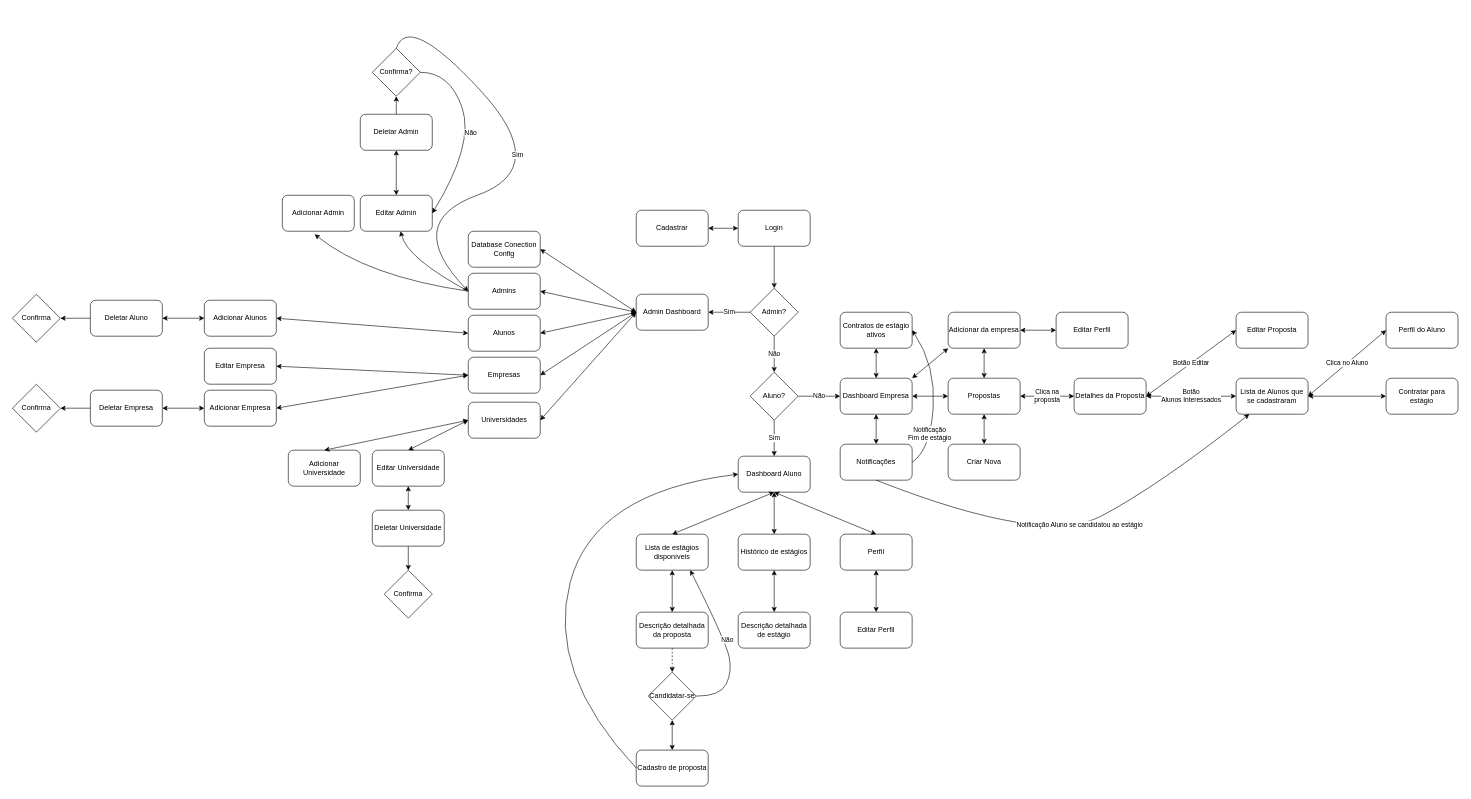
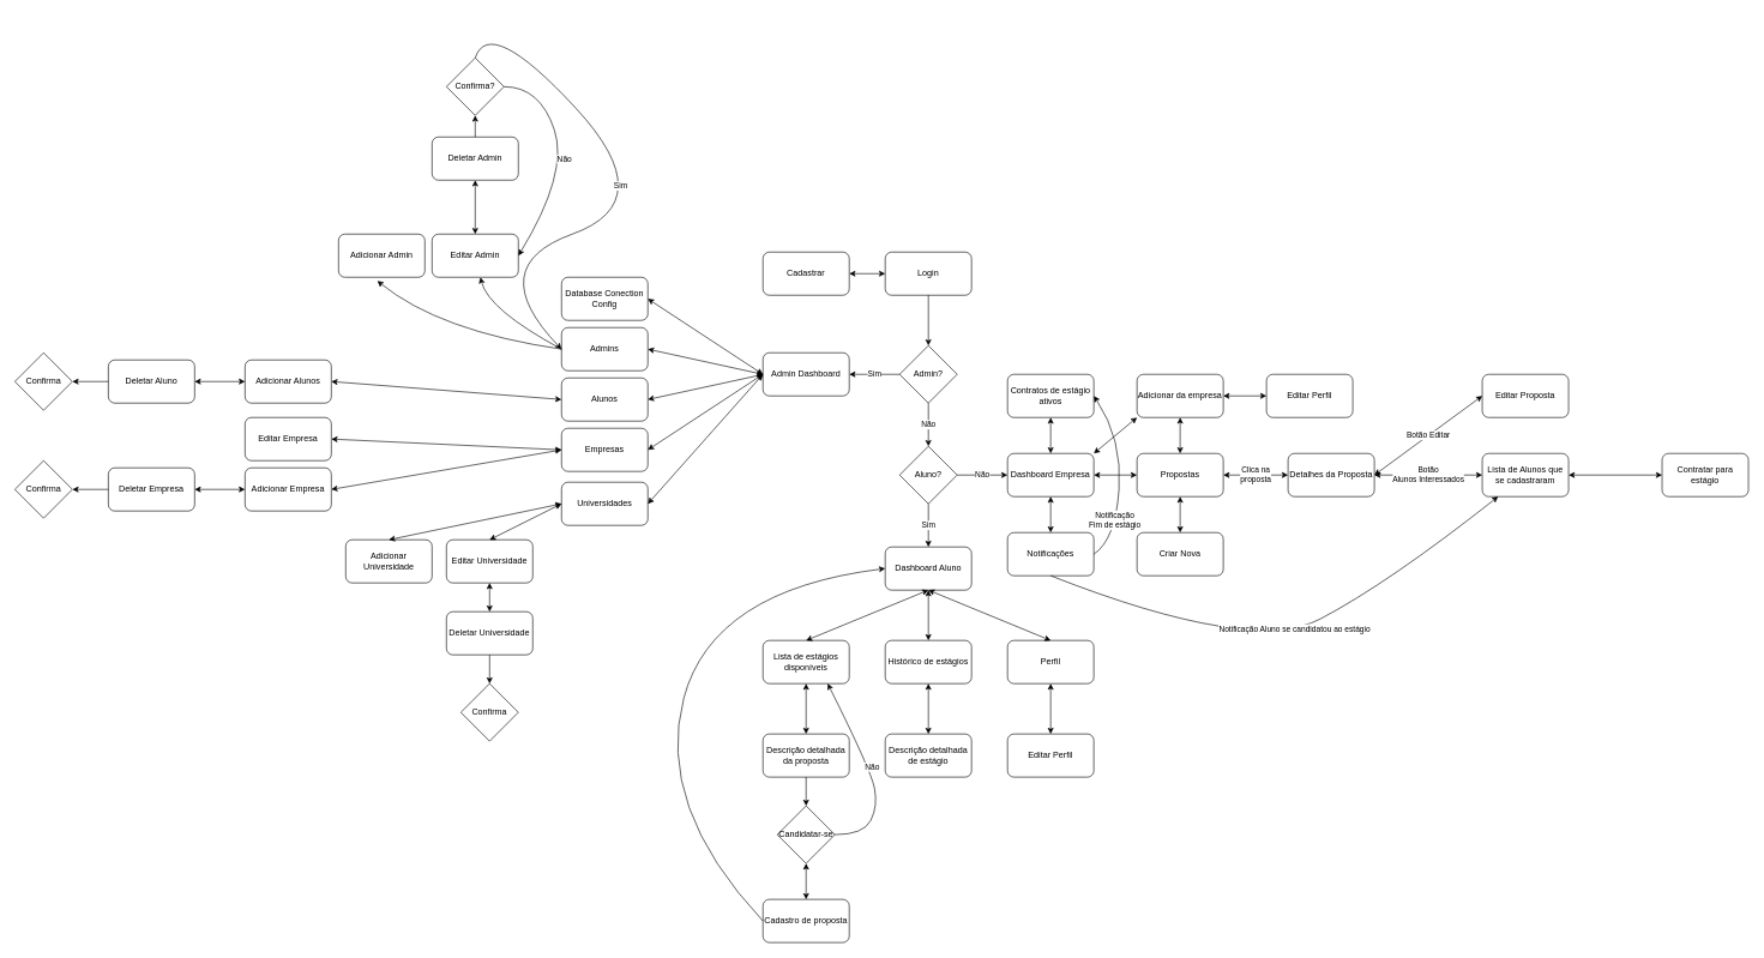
- <mxCell id="50" value="Perfil do Aluno" style="rounded=1;whiteSpace=wrap;html=1;" parent="1" vertex="1"><mxGeometry x="2310" y="520" width="120" height="60" as="geometry" /></mxCell>
- <mxCell id="51" value="Clica no Aluno" style="endArrow=classic;startArrow=classic;html=1;entryX=0;entryY=0.5;entryDx=0;entryDy=0;exitX=1;exitY=0.5;exitDx=0;exitDy=0;" parent="1" source="48" target="50" edge="1"><mxGeometry width="50" height="50" relative="1" as="geometry"><mxPoint x="2120" y="730" as="sourcePoint" /><mxPoint x="2250" y="620" as="targetPoint" /></mxGeometry></mxCell>
- <mxCell id="23" value="" style="endArrow=classic;html=1;exitX=0.5;exitY=1;exitDx=0;exitDy=0;dashed=1;" parent="1" source="20" target="22" edge="1"><mxGeometry width="50" height="50" relative="1" as="geometry"><mxPoint x="1380" y="1190" as="sourcePoint" /><mxPoint x="1430" y="1140" as="targetPoint" /></mxGeometry></mxCell>
+ <mxCell id="23" value="" style="endArrow=classic;html=1;exitX=0.5;exitY=1;exitDx=0;exitDy=0;" parent="1" source="20" target="22" edge="1"><mxGeometry width="50" height="50" relative="1" as="geometry"><mxPoint x="1380" y="1190" as="sourcePoint" /><mxPoint x="1430" y="1140" as="targetPoint" /></mxGeometry></mxCell>
